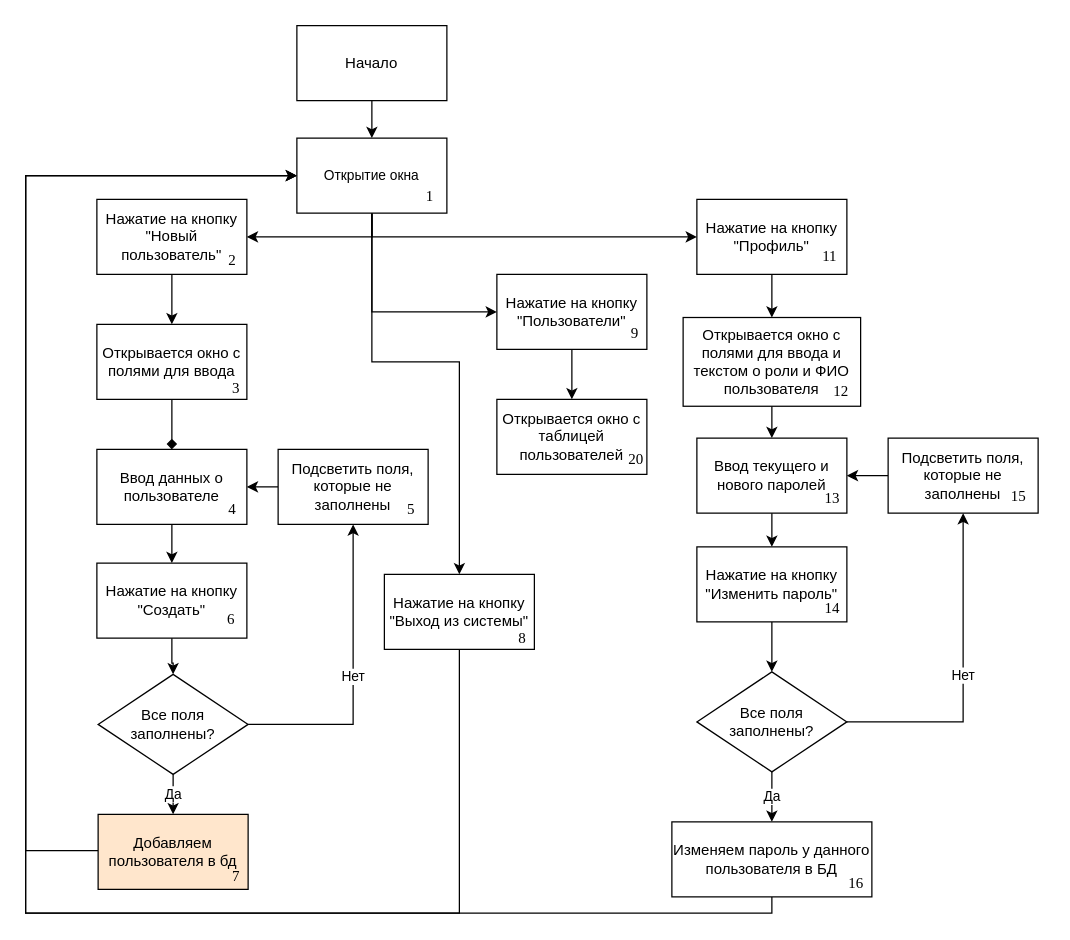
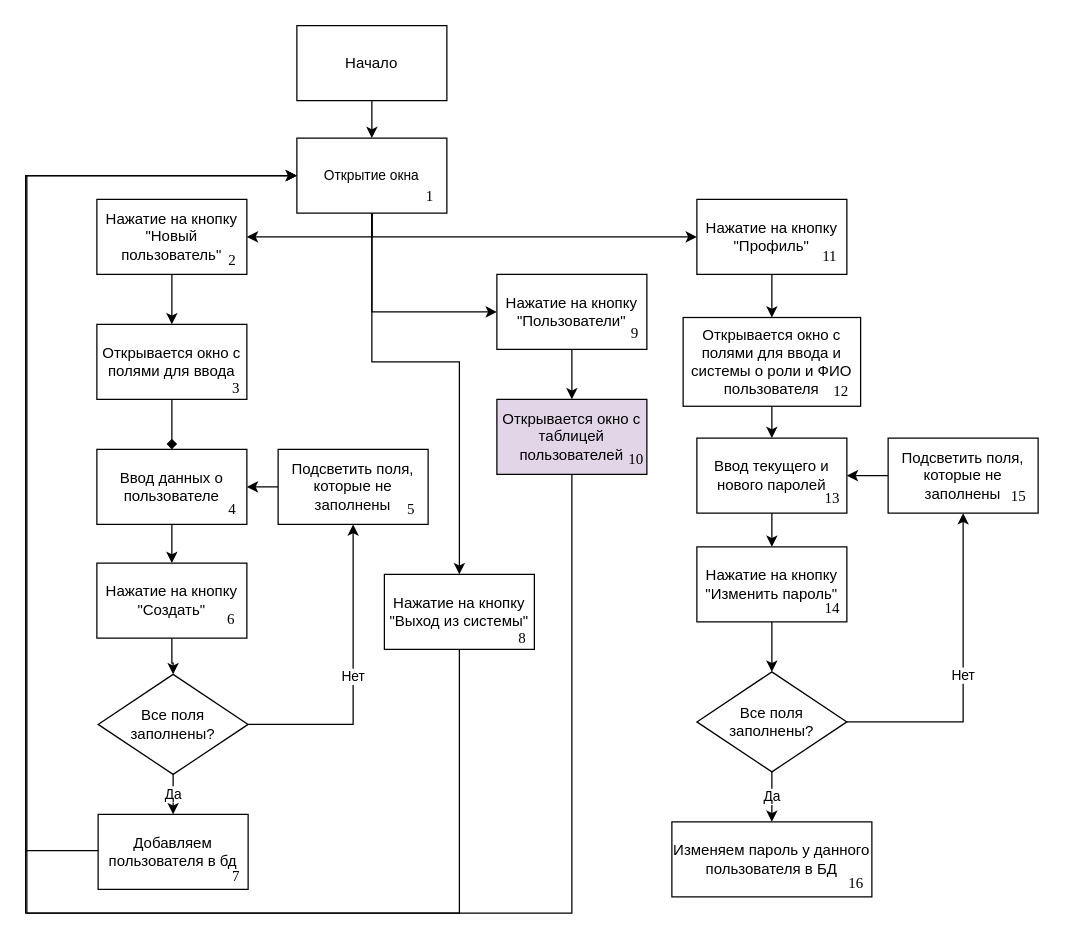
- <mxCell id="25" value="Открывается окно с полями для ввода и текстом о роли и ФИО пользователя" style="whiteSpace=wrap;html=1;" vertex="1" parent="1"><mxGeometry x="546" y="253.5" width="142" height="71" as="geometry" /></mxCell>
+ <mxCell id="25" value="Открывается окно с полями для ввода и системы о роли и ФИО пользователя" style="whiteSpace=wrap;html=1;" vertex="1" parent="1"><mxGeometry x="546" y="253.5" width="142" height="71" as="geometry" /></mxCell>
- <mxCell id="20" value="Открывается окно с таблицей пользователей" style="whiteSpace=wrap;html=1;" vertex="1" parent="1"><mxGeometry x="397" y="319" width="120" height="60" as="geometry" /></mxCell>
+ <mxCell id="20" value="Открывается окно с таблицей пользователей" style="whiteSpace=wrap;html=1;fillColor=#e1d5e7;" vertex="1" parent="1"><mxGeometry x="397" y="319" width="120" height="60" as="geometry" /></mxCell>
- <mxCell id="55" value="&lt;font face=&quot;Times New Roman&quot;&gt;&lt;span style=&quot;font-size: 12px;&quot;&gt;20&lt;br&gt;&lt;/span&gt;&lt;/font&gt;" style="text;html=1;align=center;verticalAlign=middle;resizable=0;points=[];autosize=1;strokeColor=none;fillColor=none;fontSize=20;fontFamily=Architects Daughter;" vertex="1" parent="1"><mxGeometry x="488" y="343" width="40" height="40" as="geometry" /></mxCell>
+ <mxCell id="55" value="&lt;font face=&quot;Times New Roman&quot;&gt;&lt;span style=&quot;font-size: 12px;&quot;&gt;10&lt;br&gt;&lt;/span&gt;&lt;/font&gt;" style="text;html=1;align=center;verticalAlign=middle;resizable=0;points=[];autosize=1;strokeColor=none;fillColor=none;fontSize=20;fontFamily=Architects Daughter;" vertex="1" parent="1"><mxGeometry x="488" y="343" width="40" height="40" as="geometry" /></mxCell>
+ <mxCell id="19" style="edgeStyle=orthogonalEdgeStyle;rounded=0;orthogonalLoop=1;jettySize=auto;html=1;entryX=0;entryY=0.5;entryDx=0;entryDy=0;" edge="1" parent="1" source="20" target="61"><mxGeometry relative="1" as="geometry"><mxPoint x="297" y="149" as="targetPoint" /><Array as="points"><mxPoint x="457" y="730" /><mxPoint x="21" y="730" /><mxPoint x="21" y="140" /></Array></mxGeometry></mxCell>
- <mxCell id="44" value="Добавляем пользователя в бд" style="whiteSpace=wrap;html=1;rounded=0;fillColor=#ffe6cc;" vertex="1" parent="43"><mxGeometry width="120" height="60" as="geometry" /></mxCell>
+ <mxCell id="44" value="Добавляем пользователя в бд" style="whiteSpace=wrap;html=1;rounded=0;" vertex="1" parent="43"><mxGeometry width="120" height="60" as="geometry" /></mxCell>
- <mxCell id="33" style="edgeStyle=orthogonalEdgeStyle;rounded=0;orthogonalLoop=1;jettySize=auto;html=1;entryX=0;entryY=0.5;entryDx=0;entryDy=0;" edge="1" parent="1" source="34" target="61"><mxGeometry relative="1" as="geometry"><mxPoint x="297" y="149" as="targetPoint" /><Array as="points"><mxPoint x="617" y="730" /><mxPoint x="20" y="730" /><mxPoint x="20" y="140" /></Array></mxGeometry></mxCell>
